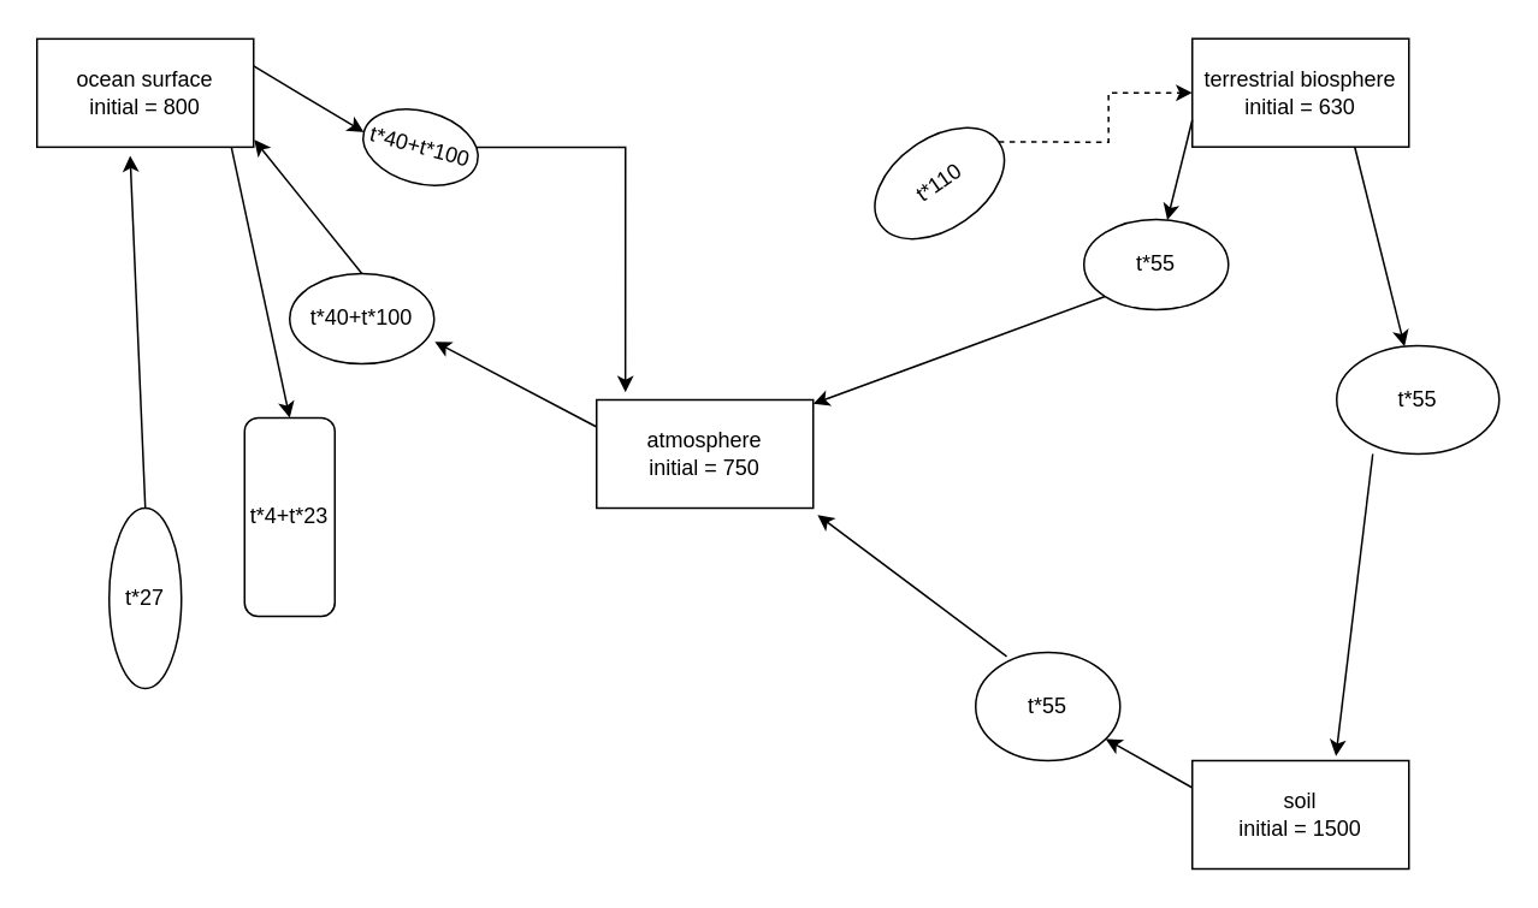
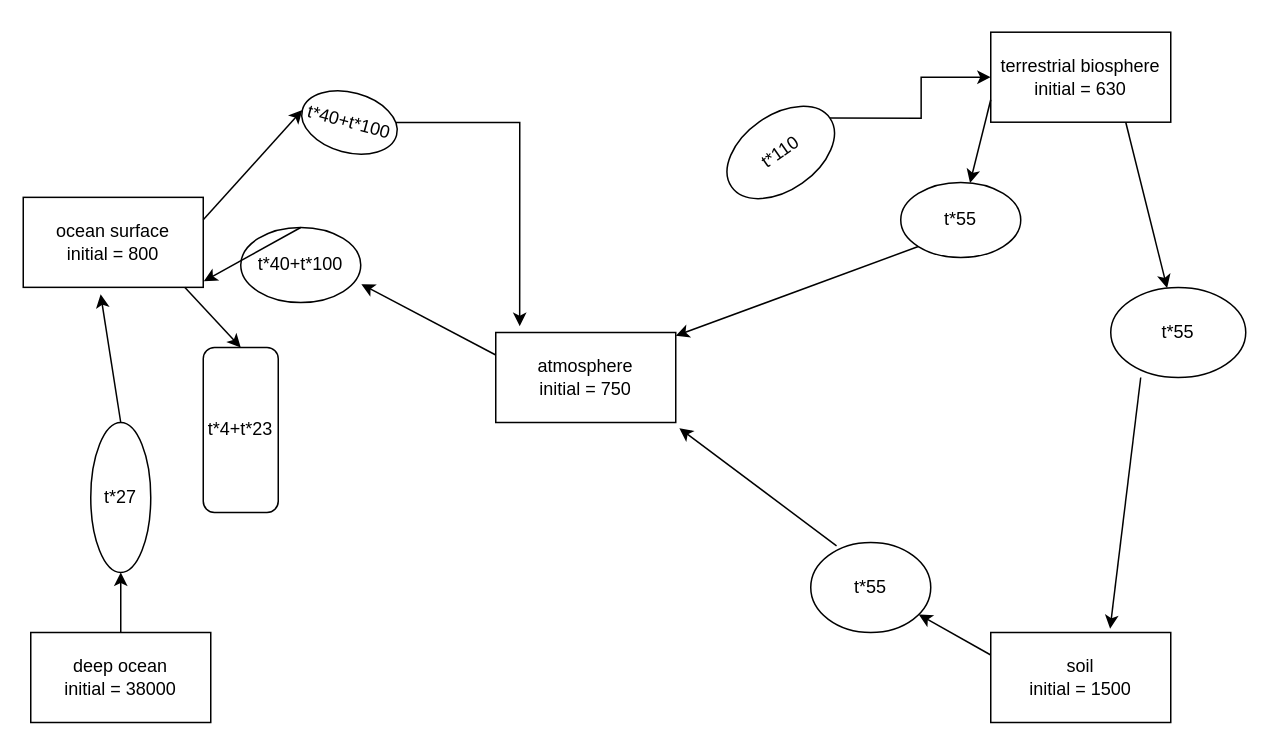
- <mxCell id="2" value="&lt;span style=&quot;text-align: left&quot;&gt;ocean surface&lt;br&gt;initial = 800&lt;br&gt;&lt;/span&gt;" style="rounded=0;whiteSpace=wrap;html=1;" parent="1" vertex="1"><mxGeometry x="20" y="20.9" width="120" height="60" as="geometry" /></mxCell>
+ <mxCell id="2" value="&lt;span style=&quot;text-align: left&quot;&gt;ocean surface&lt;br&gt;initial = 800&lt;br&gt;&lt;/span&gt;" style="rounded=0;whiteSpace=wrap;html=1;" parent="1" vertex="1"><mxGeometry x="15" y="130.9" width="120" height="60" as="geometry" /></mxCell>
- <mxCell id="8" style="edgeStyle=orthogonalEdgeStyle;rounded=0;orthogonalLoop=1;jettySize=auto;html=1;exitX=1;exitY=0.5;exitDx=0;exitDy=0;dashed=1;" parent="1" source="9" target="4" edge="1"><mxGeometry relative="1" as="geometry" /></mxCell>
+ <mxCell id="8" style="edgeStyle=orthogonalEdgeStyle;rounded=0;orthogonalLoop=1;jettySize=auto;html=1;exitX=1;exitY=0.5;exitDx=0;exitDy=0;" parent="1" source="9" target="4" edge="1"><mxGeometry relative="1" as="geometry" /></mxCell>
+ <mxCell id="22" value="" style="endArrow=classic;html=1;exitX=0.5;exitY=0;exitDx=0;exitDy=0;" parent="1" source="3" target="23" edge="1"><mxGeometry width="50" height="50" relative="1" as="geometry"><mxPoint x="230" y="311" as="sourcePoint" /><mxPoint x="60" y="311" as="targetPoint" /></mxGeometry></mxCell>
+ <mxCell id="3" value="&lt;span style=&quot;text-align: left&quot;&gt;deep ocean&lt;br&gt;initial = 38000&lt;br&gt;&lt;/span&gt;" style="rounded=0;whiteSpace=wrap;html=1;" parent="1" vertex="1"><mxGeometry x="20" y="421" width="120" height="60" as="geometry" /></mxCell>
